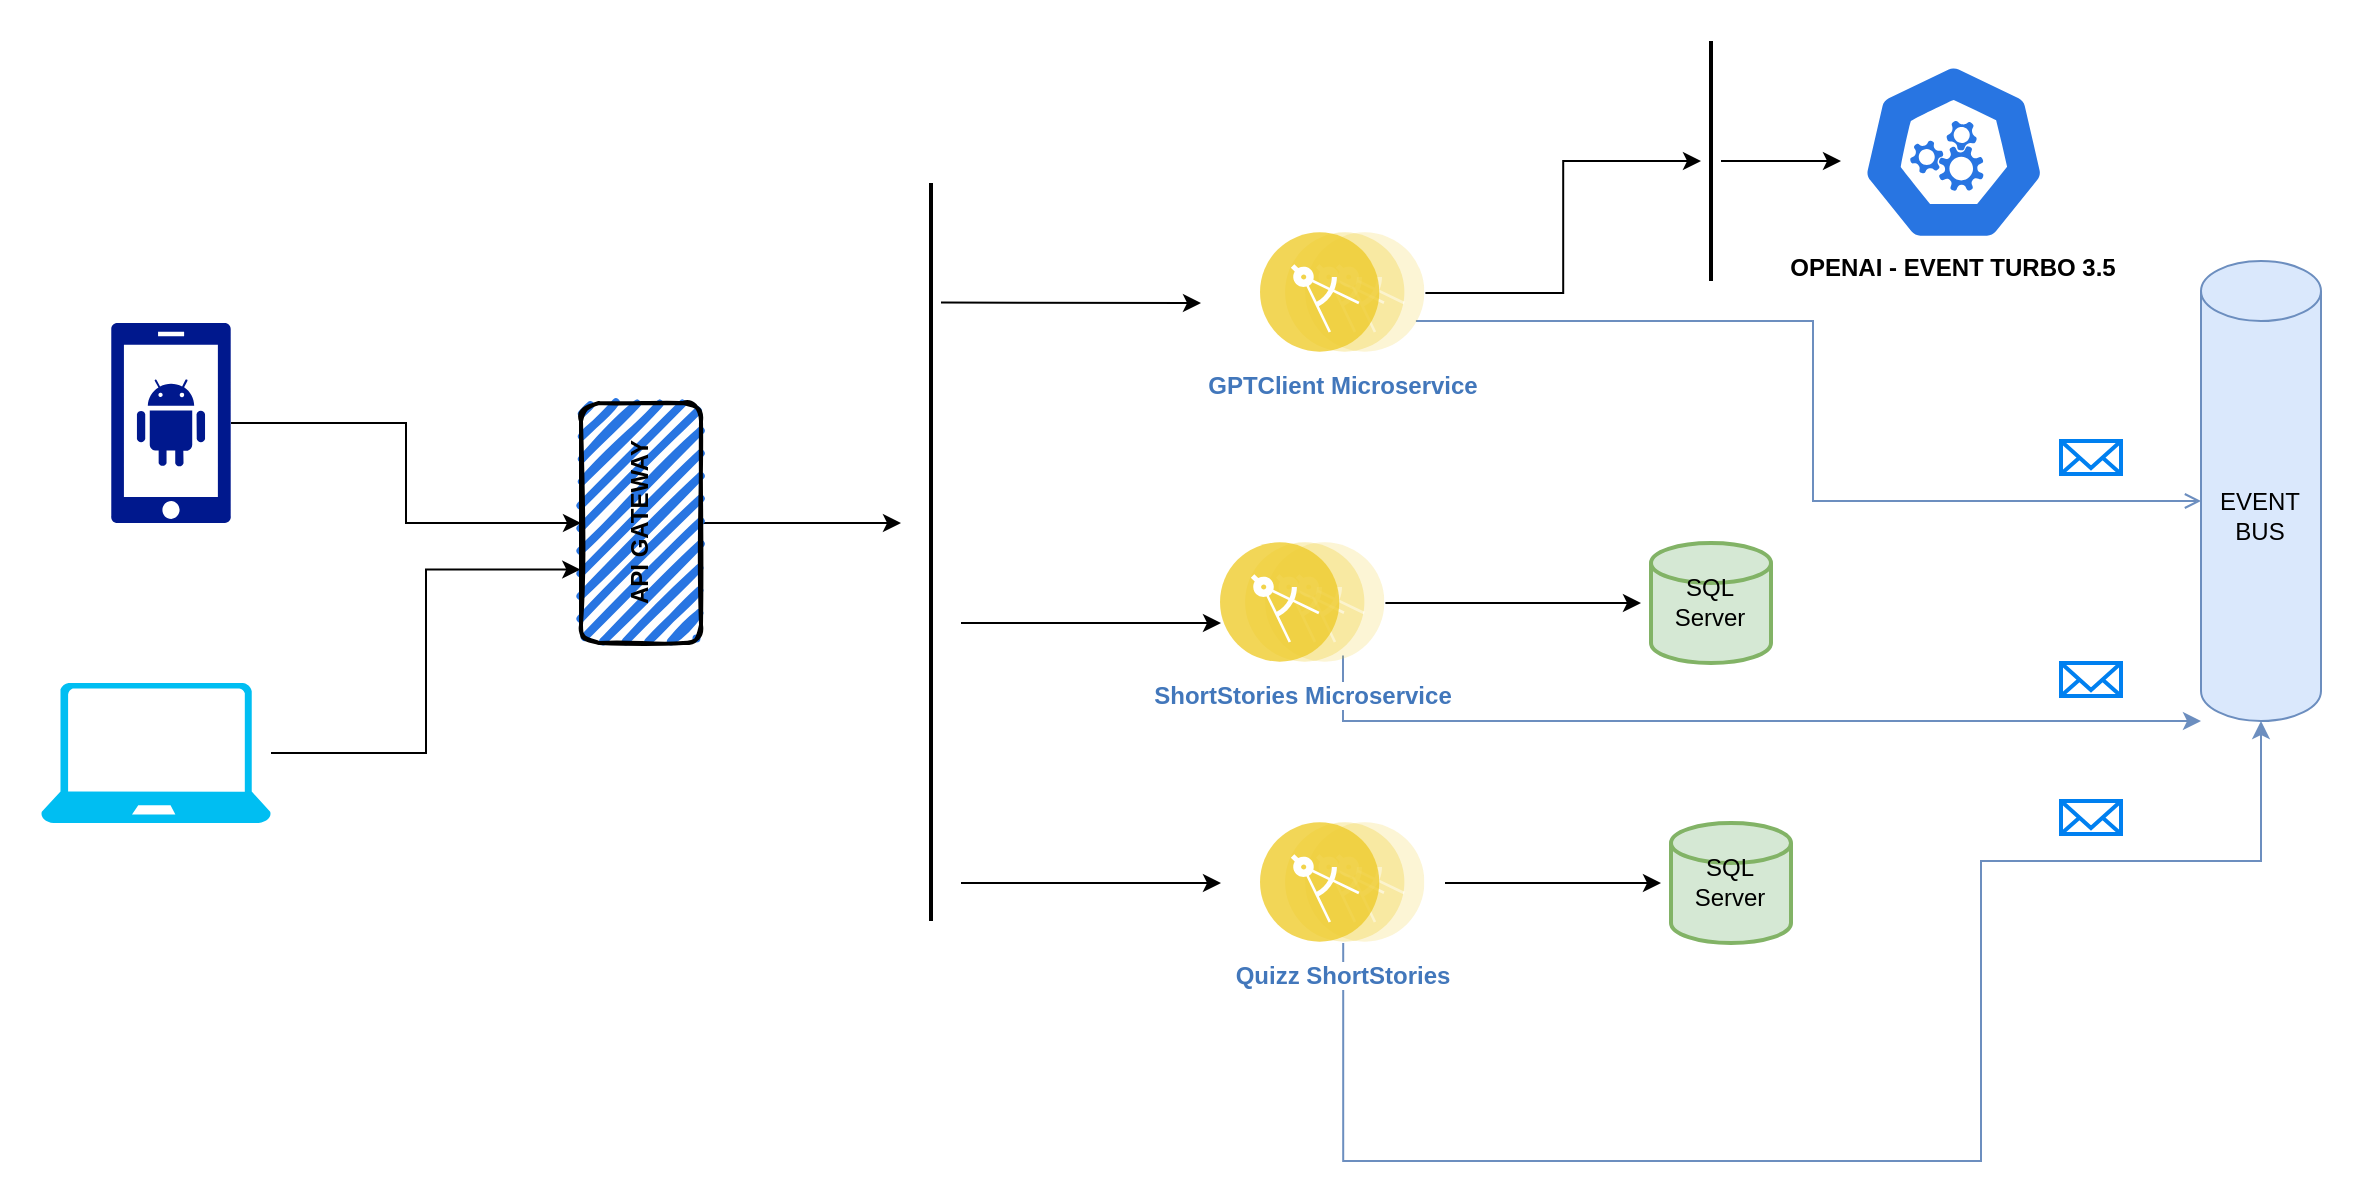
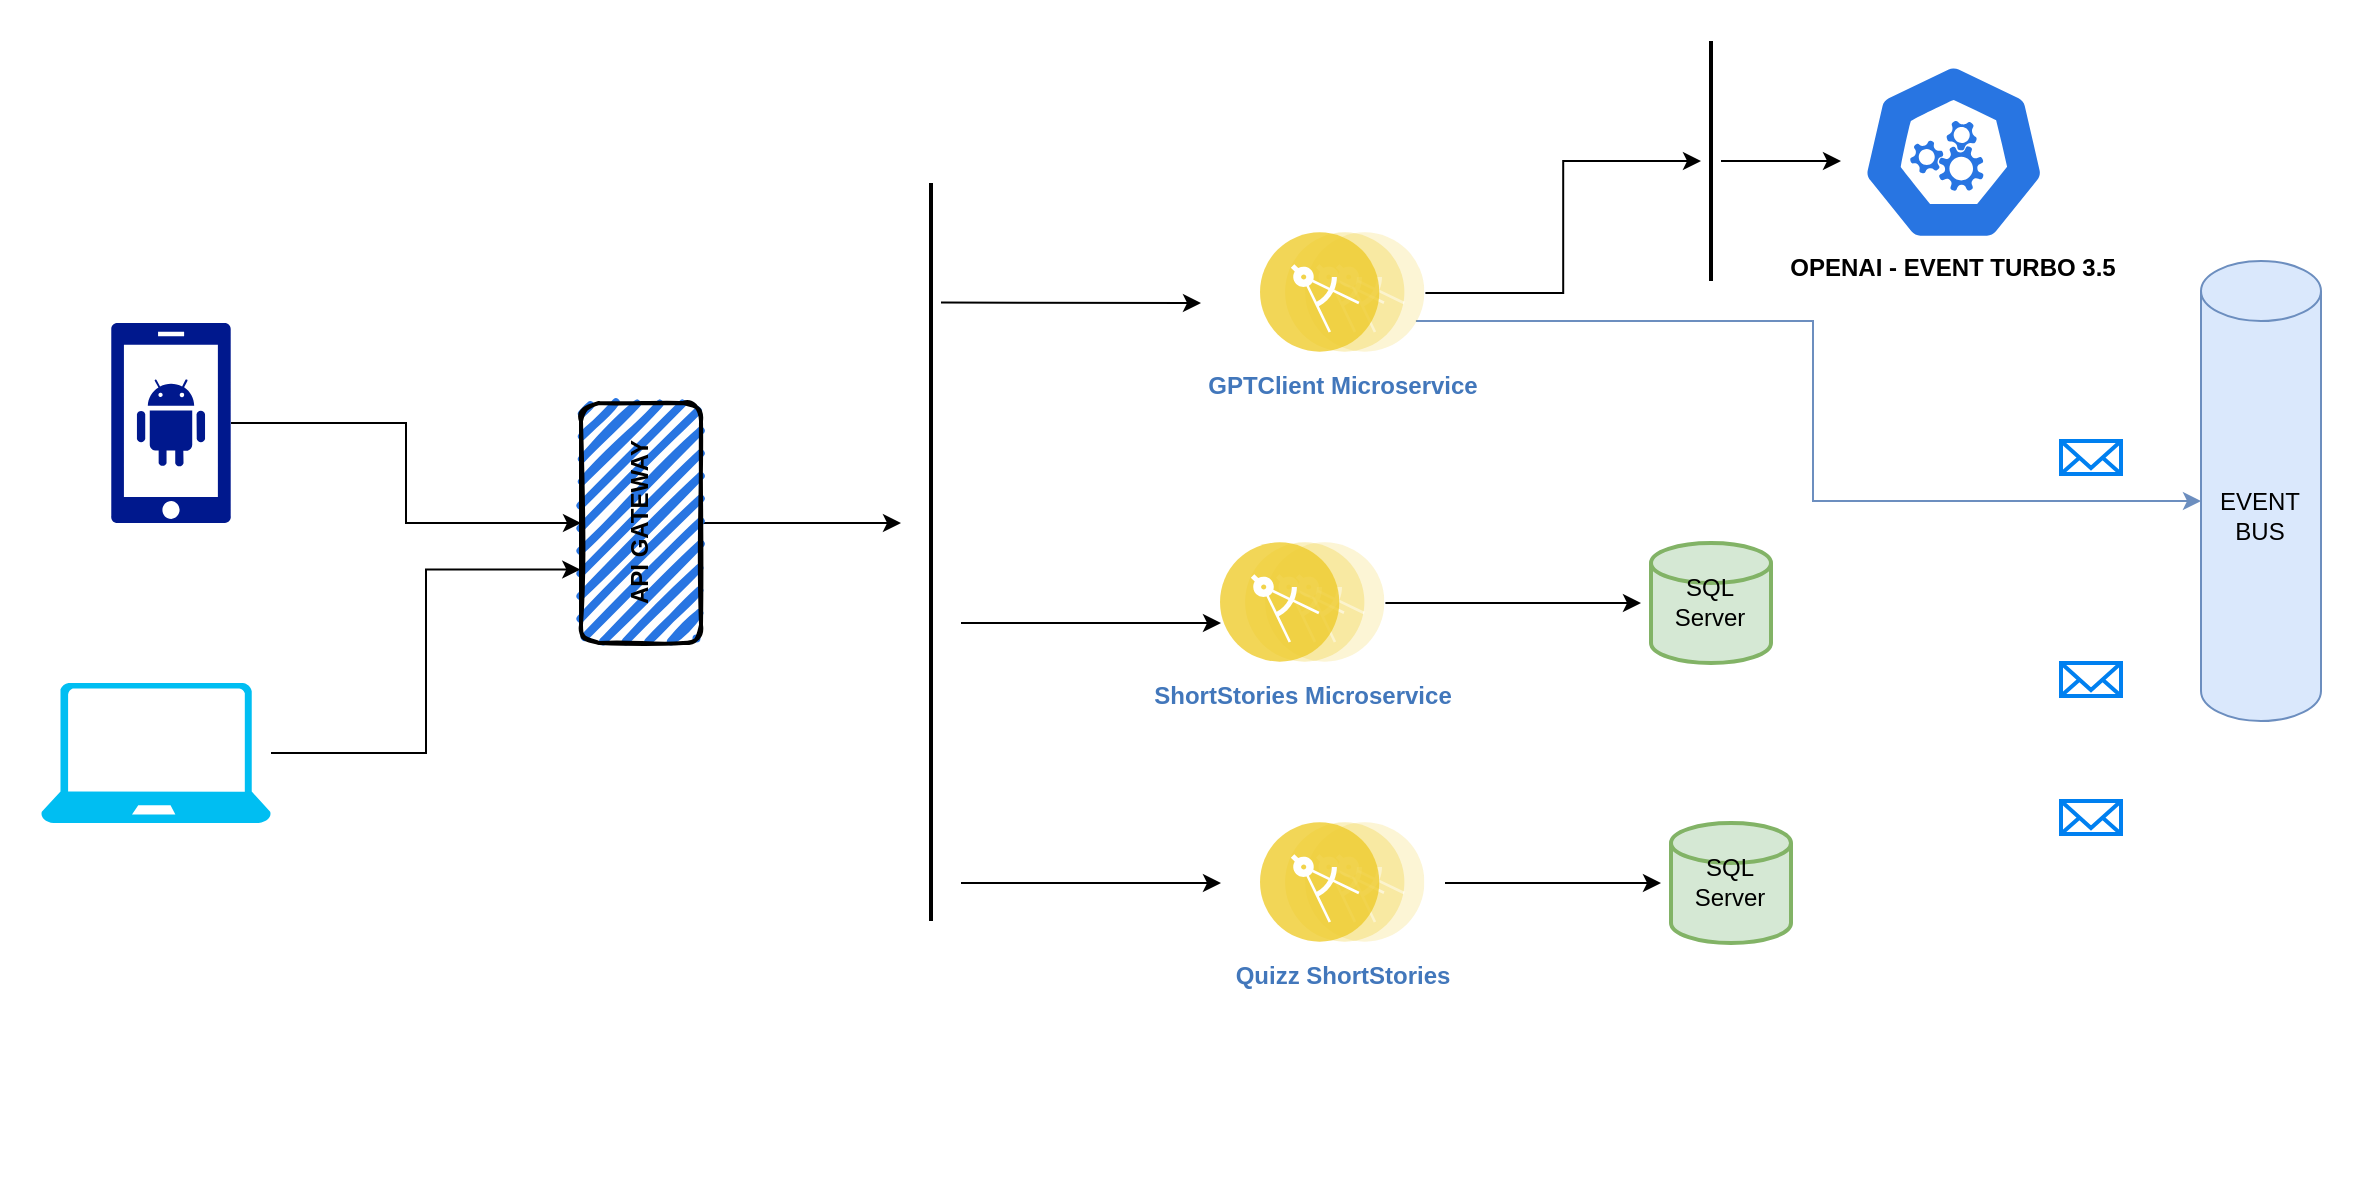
- <mxCell id="5" style="edgeStyle=orthogonalEdgeStyle;rounded=0;orthogonalLoop=1;jettySize=auto;html=1;fillColor=#dae8fc;strokeColor=#6c8ebf;endArrow=open;" edge="1" parent="1" source="6" target="26"><mxGeometry relative="1" as="geometry"><Array as="points"><mxPoint x="671" y="160" /><mxPoint x="906" y="160" /><mxPoint x="906" y="250" /></Array></mxGeometry></mxCell>
+ <mxCell id="5" style="edgeStyle=orthogonalEdgeStyle;rounded=0;orthogonalLoop=1;jettySize=auto;html=1;fillColor=#dae8fc;strokeColor=#6c8ebf;" edge="1" parent="1" source="6" target="26"><mxGeometry relative="1" as="geometry"><Array as="points"><mxPoint x="671" y="160" /><mxPoint x="906" y="160" /><mxPoint x="906" y="250" /></Array></mxGeometry></mxCell>
- <mxCell id="8" style="edgeStyle=orthogonalEdgeStyle;rounded=0;orthogonalLoop=1;jettySize=auto;html=1;fillColor=#dae8fc;strokeColor=#6c8ebf;" edge="1" parent="1" source="9" target="26"><mxGeometry relative="1" as="geometry"><Array as="points"><mxPoint x="671" y="360" /></Array></mxGeometry></mxCell>
- <mxCell id="10" style="edgeStyle=orthogonalEdgeStyle;rounded=0;orthogonalLoop=1;jettySize=auto;html=1;fillColor=#dae8fc;strokeColor=#6c8ebf;" edge="1" parent="1" source="11" target="26"><mxGeometry relative="1" as="geometry"><Array as="points"><mxPoint x="671" y="580" /><mxPoint x="990" y="580" /><mxPoint x="990" y="430" /></Array></mxGeometry></mxCell>
